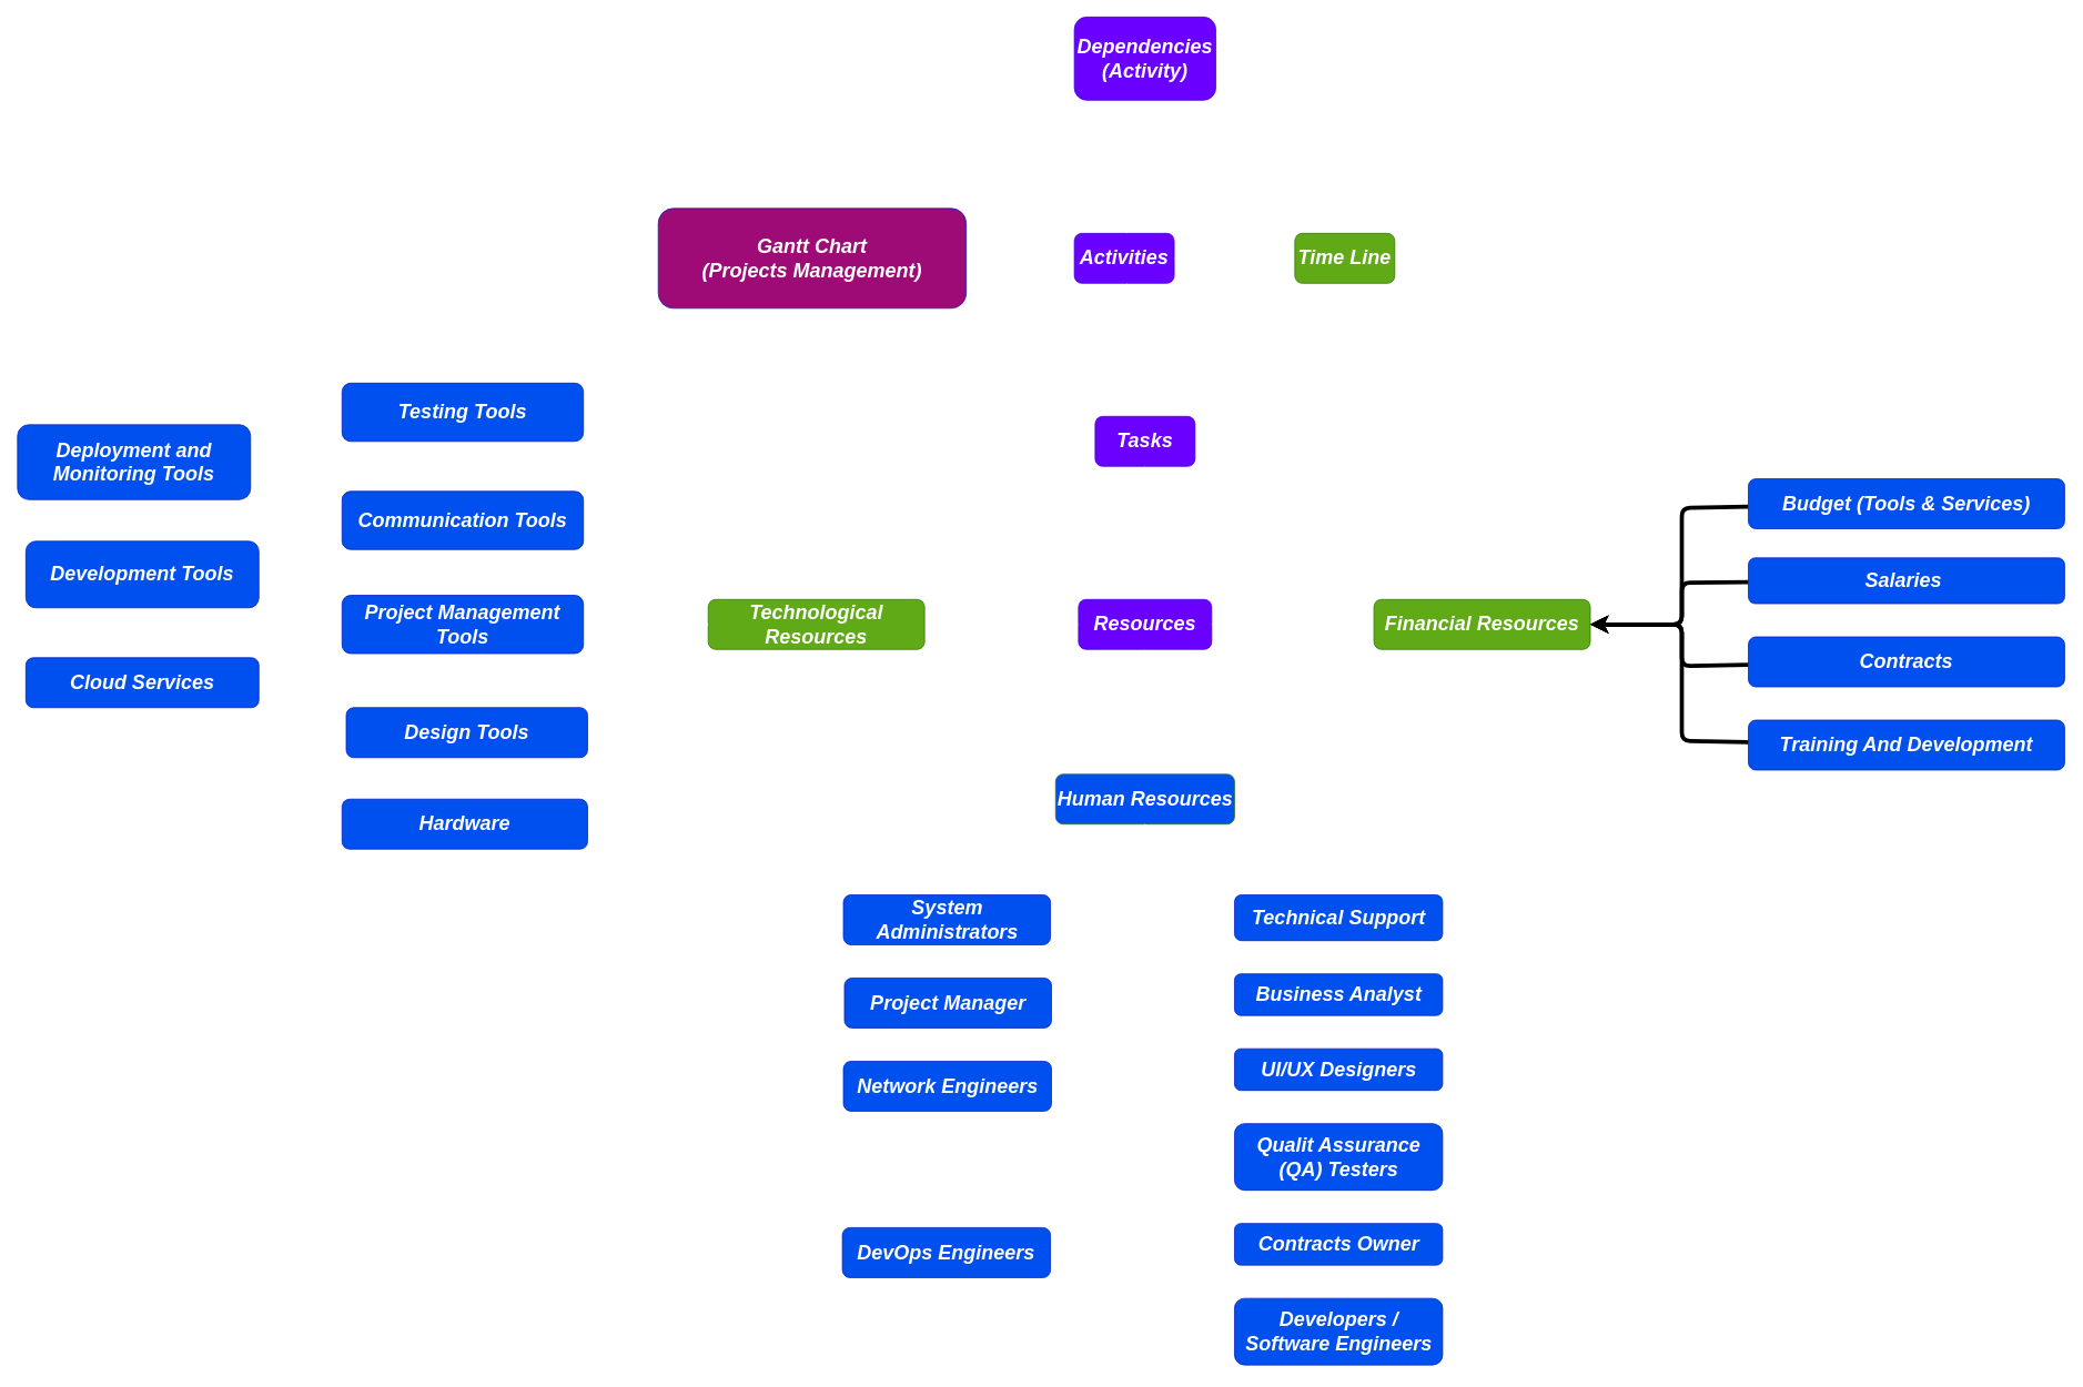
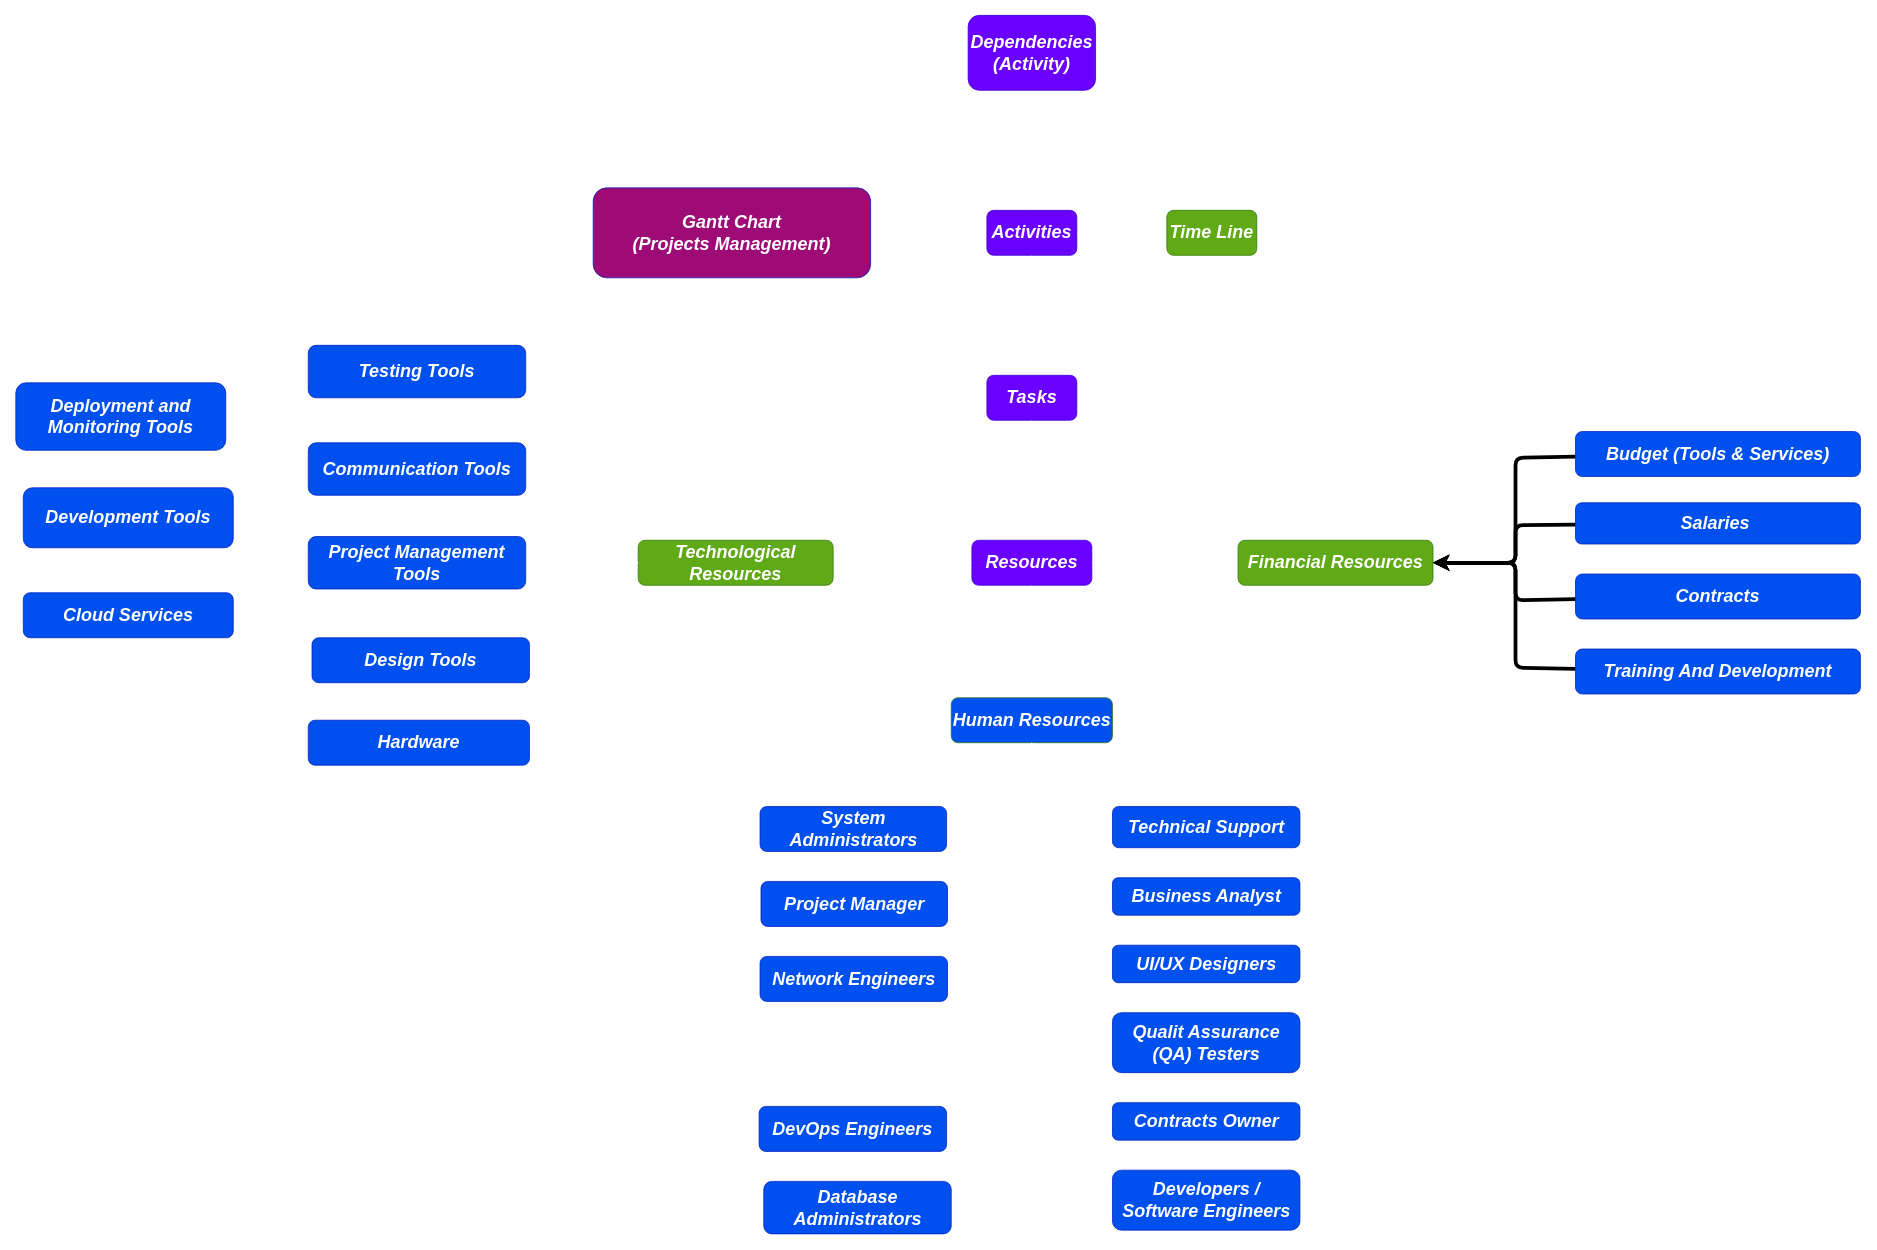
- <mxCell id="3" value="&lt;font style=&quot;font-size: 24px;&quot;&gt;Activities&lt;/font&gt;" style="rounded=1;whiteSpace=wrap;html=1;fillColor=#6a00ff;fontColor=#ffffff;strokeColor=#3700CC;fontStyle=3;fontSize=24;" parent="1" vertex="1"><mxGeometry x="1290" y="280" width="120" height="60" as="geometry" /></mxCell>
+ <mxCell id="3" value="&lt;font style=&quot;font-size: 24px;&quot;&gt;Activities&lt;/font&gt;" style="rounded=1;whiteSpace=wrap;html=1;fillColor=#6a00ff;fontColor=#ffffff;strokeColor=#3700CC;fontStyle=3;fontSize=24;" parent="1" vertex="1"><mxGeometry x="1315" y="280" width="120" height="60" as="geometry" /></mxCell>
+ <mxCell id="26" value="Database Administrators" style="rounded=1;whiteSpace=wrap;html=1;fontSize=24;fillColor=#0050ef;fontColor=#ffffff;strokeColor=#001DBC;fontStyle=3;gradientColor=none;" parent="1" vertex="1"><mxGeometry x="1017.5" y="1575" width="250" height="70" as="geometry" /></mxCell>
+ <mxCell id="25" style="edgeStyle=none;html=1;entryX=0.5;entryY=1;entryDx=0;entryDy=0;fillColor=#f5f5f5;strokeColor=#FFFFFF;strokeWidth=5;fontStyle=3;fontSize=24;" parent="1" source="26" target="17" edge="1"><mxGeometry relative="1" as="geometry"><Array as="points"><mxPoint x="1375" y="1610" /></Array></mxGeometry></mxCell>
